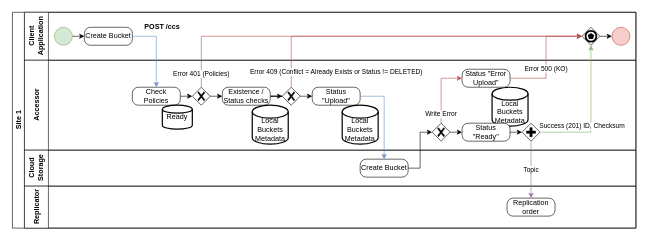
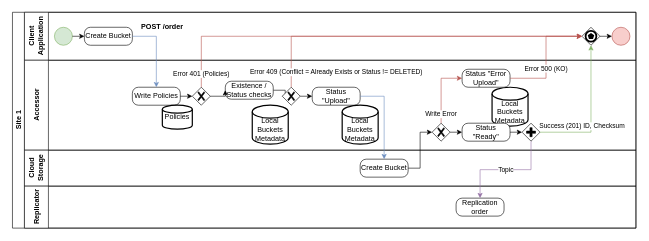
- <mxCell id="10" value="POST /ccs" style="text;html=1;strokeColor=none;fillColor=none;align=center;verticalAlign=middle;whiteSpace=wrap;rounded=0;fontStyle=1" parent="3" vertex="1"><mxGeometry x="180" y="10" width="100" height="30" as="geometry" /></mxCell>
+ <mxCell id="10" value="POST /order" style="text;html=1;strokeColor=none;fillColor=none;align=center;verticalAlign=middle;whiteSpace=wrap;rounded=0;fontStyle=1" parent="3" vertex="1"><mxGeometry x="180" y="10" width="100" height="30" as="geometry" /></mxCell>
- <mxCell id="13" value="Check Policies" style="points=[[0.25,0,0],[0.5,0,0],[0.75,0,0],[1,0.25,0],[1,0.5,0],[1,0.75,0],[0.75,1,0],[0.5,1,0],[0.25,1,0],[0,0.75,0],[0,0.5,0],[0,0.25,0]];shape=mxgraph.bpmn.task;whiteSpace=wrap;rectStyle=rounded;size=10;html=1;container=1;expand=0;collapsible=0;taskMarker=abstract;" parent="11" vertex="1"><mxGeometry x="180" y="45" width="80" height="30" as="geometry" /></mxCell>
+ <mxCell id="13" value="Write Policies" style="points=[[0.25,0,0],[0.5,0,0],[0.75,0,0],[1,0.25,0],[1,0.5,0],[1,0.75,0],[0.75,1,0],[0.5,1,0],[0.25,1,0],[0,0.75,0],[0,0.5,0],[0,0.25,0]];shape=mxgraph.bpmn.task;whiteSpace=wrap;rectStyle=rounded;size=10;html=1;container=1;expand=0;collapsible=0;taskMarker=abstract;" parent="11" vertex="1"><mxGeometry x="180" y="45" width="80" height="30" as="geometry" /></mxCell>
- <mxCell id="17" value="Existence / Status checks" style="points=[[0.25,0,0],[0.5,0,0],[0.75,0,0],[1,0.25,0],[1,0.5,0],[1,0.75,0],[0.75,1,0],[0.5,1,0],[0.25,1,0],[0,0.75,0],[0,0.5,0],[0,0.25,0]];shape=mxgraph.bpmn.task;whiteSpace=wrap;rectStyle=rounded;size=10;html=1;container=1;expand=0;collapsible=0;taskMarker=abstract;" parent="11" vertex="1"><mxGeometry x="330" y="45" width="80" height="30" as="geometry" /></mxCell>
+ <mxCell id="17" value="Existence / Status checks" style="points=[[0.25,0,0],[0.5,0,0],[0.75,0,0],[1,0.25,0],[1,0.5,0],[1,0.75,0],[0.75,1,0],[0.5,1,0],[0.25,1,0],[0,0.75,0],[0,0.5,0],[0,0.25,0]];shape=mxgraph.bpmn.task;whiteSpace=wrap;rectStyle=rounded;size=10;html=1;container=1;expand=0;collapsible=0;taskMarker=abstract;" parent="11" vertex="1"><mxGeometry x="335" y="35" width="80" height="30" as="geometry" /></mxCell>
- <mxCell id="29" value="Ready" style="strokeWidth=2;html=1;shape=mxgraph.flowchart.database;whiteSpace=wrap;" parent="11" vertex="1"><mxGeometry x="230" y="75" width="50" height="40" as="geometry" /></mxCell>
+ <mxCell id="29" value="Policies" style="strokeWidth=2;html=1;shape=mxgraph.flowchart.database;whiteSpace=wrap;" parent="11" vertex="1"><mxGeometry x="230" y="75" width="50" height="40" as="geometry" /></mxCell>
- <mxCell id="35" value="Replication order" style="points=[[0.25,0,0],[0.5,0,0],[0.75,0,0],[1,0.25,0],[1,0.5,0],[1,0.75,0],[0.75,1,0],[0.5,1,0],[0.25,1,0],[0,0.75,0],[0,0.5,0],[0,0.25,0]];shape=mxgraph.bpmn.task;whiteSpace=wrap;rectStyle=rounded;size=10;html=1;container=1;expand=0;collapsible=0;taskMarker=abstract;" parent="34" vertex="1"><mxGeometry x="805" y="20" width="80" height="30" as="geometry" /></mxCell>
+ <mxCell id="35" value="Replication order" style="points=[[0.25,0,0],[0.5,0,0],[0.75,0,0],[1,0.25,0],[1,0.5,0],[1,0.75,0],[0.75,1,0],[0.5,1,0],[0.25,1,0],[0,0.75,0],[0,0.5,0],[0,0.25,0]];shape=mxgraph.bpmn.task;whiteSpace=wrap;rectStyle=rounded;size=10;html=1;container=1;expand=0;collapsible=0;taskMarker=abstract;" parent="34" vertex="1"><mxGeometry x="720" y="20" width="80" height="30" as="geometry" /></mxCell>
